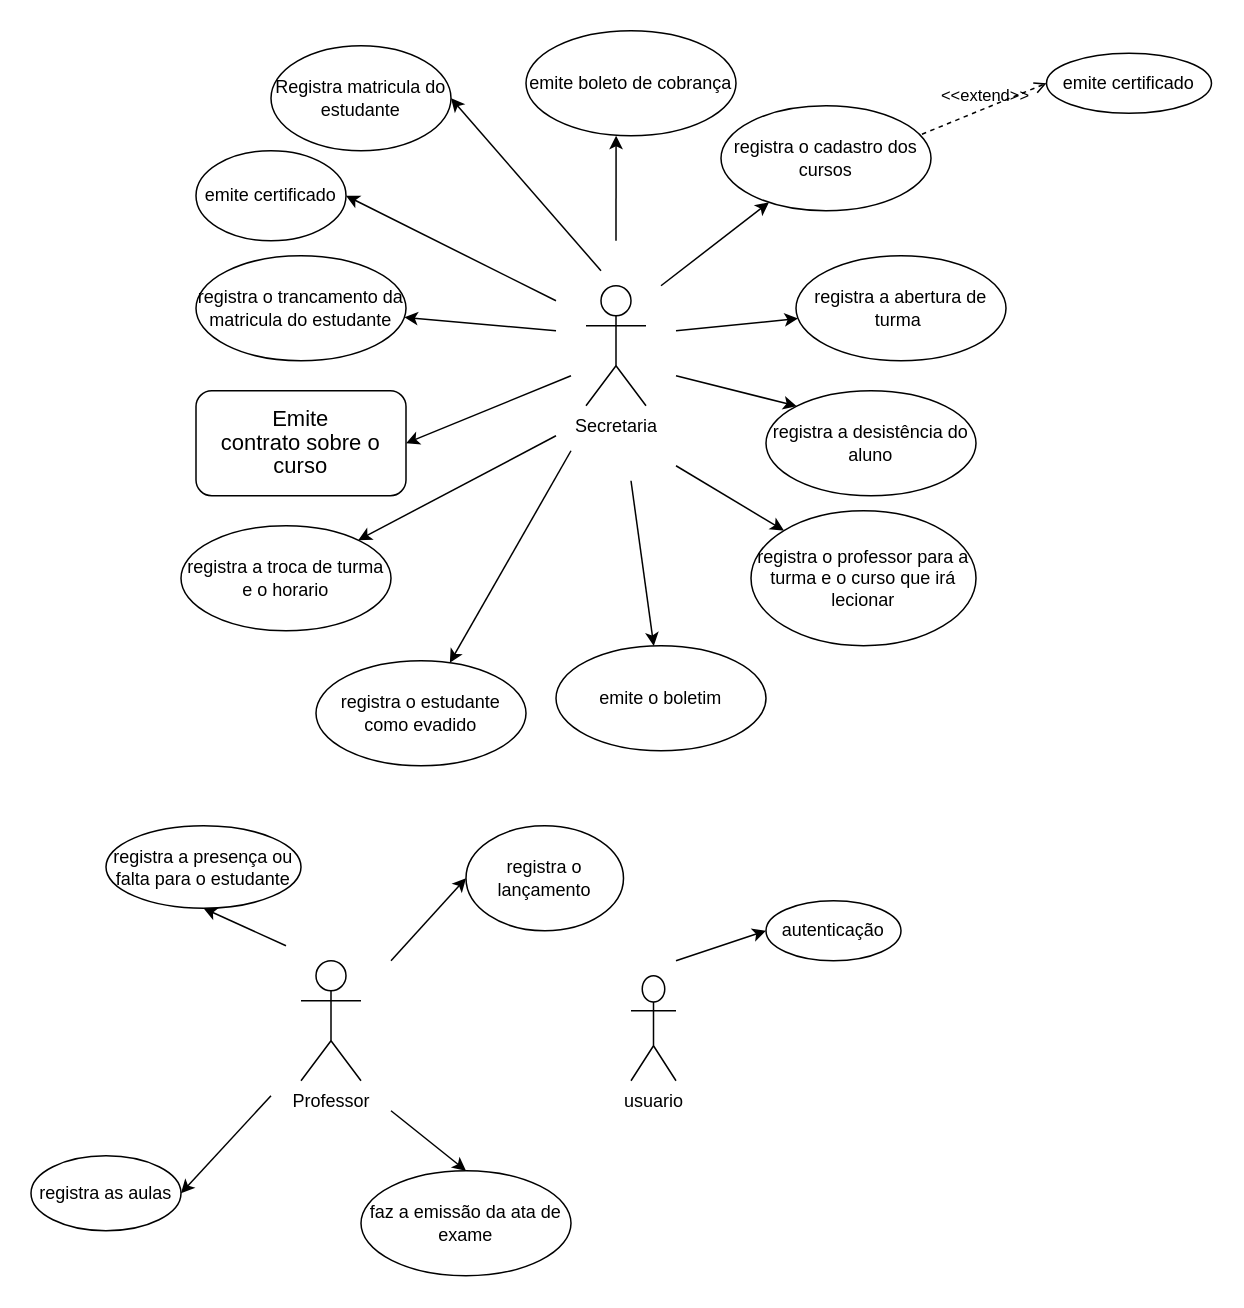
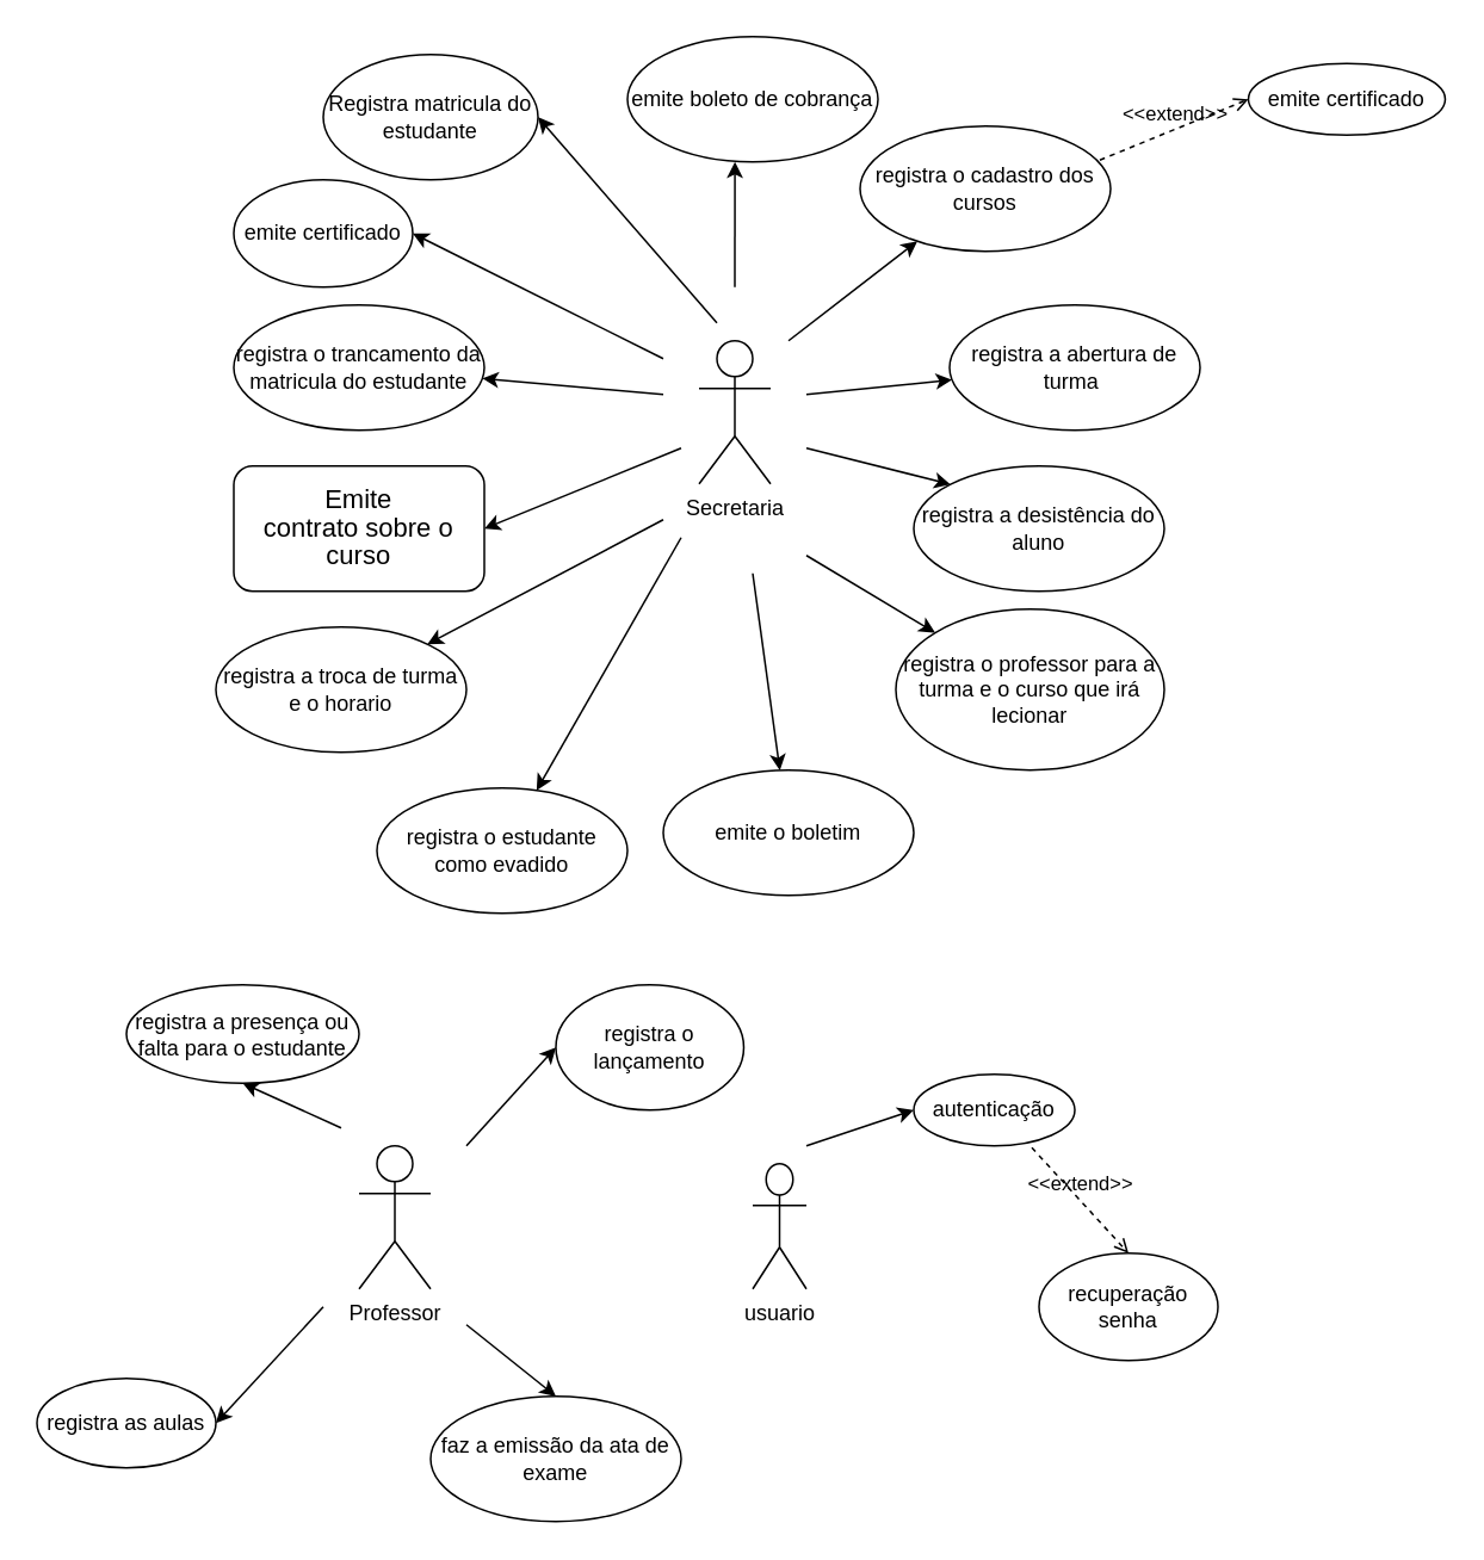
+ <mxCell id="40" value="&amp;lt;&amp;lt;extend&amp;gt;&amp;gt;" style="html=1;verticalAlign=bottom;labelBackgroundColor=none;endArrow=open;endFill=0;dashed=1;rounded=0;exitX=0.733;exitY=1.025;exitDx=0;exitDy=0;exitPerimeter=0;entryX=0.5;entryY=0;entryDx=0;entryDy=0;" edge="1" parent="1" source="37" target="38"><mxGeometry width="160" relative="1" as="geometry"><mxPoint x="620" y="684.5" as="sourcePoint" /><mxPoint x="780" y="684.5" as="targetPoint" /></mxGeometry></mxCell>
+ <mxCell id="38" value="recuperação senha" style="ellipse;whiteSpace=wrap;html=1;" vertex="1" parent="1"><mxGeometry x="580" y="700" width="100" height="60" as="geometry" /></mxCell>
